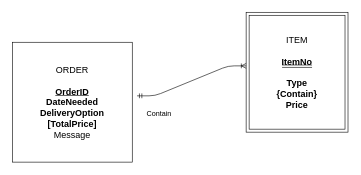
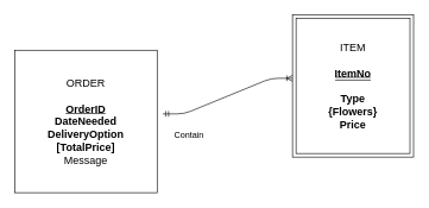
- <mxCell id="3" value="&lt;span style=&quot;font-size: 15px&quot;&gt;ITEM&lt;br&gt;&lt;br&gt;&lt;b&gt;ItemNo&lt;br&gt;&lt;br&gt;Type&lt;br&gt;{Contain}&lt;br&gt;Price&lt;/b&gt;&lt;br&gt;&lt;/span&gt;" style="shape=ext;margin=3;double=1;whiteSpace=wrap;html=1;align=center;" vertex="1" parent="1"><mxGeometry x="410" y="20" width="170" height="200" as="geometry" /></mxCell>
+ <mxCell id="3" value="&lt;span style=&quot;font-size: 15px&quot;&gt;ITEM&lt;br&gt;&lt;br&gt;&lt;b&gt;ItemNo&lt;br&gt;&lt;br&gt;Type&lt;br&gt;{Flowers}&lt;br&gt;Price&lt;/b&gt;&lt;br&gt;&lt;/span&gt;" style="shape=ext;margin=3;double=1;whiteSpace=wrap;html=1;align=center;" vertex="1" parent="1"><mxGeometry x="410" y="20" width="170" height="200" as="geometry" /></mxCell>
